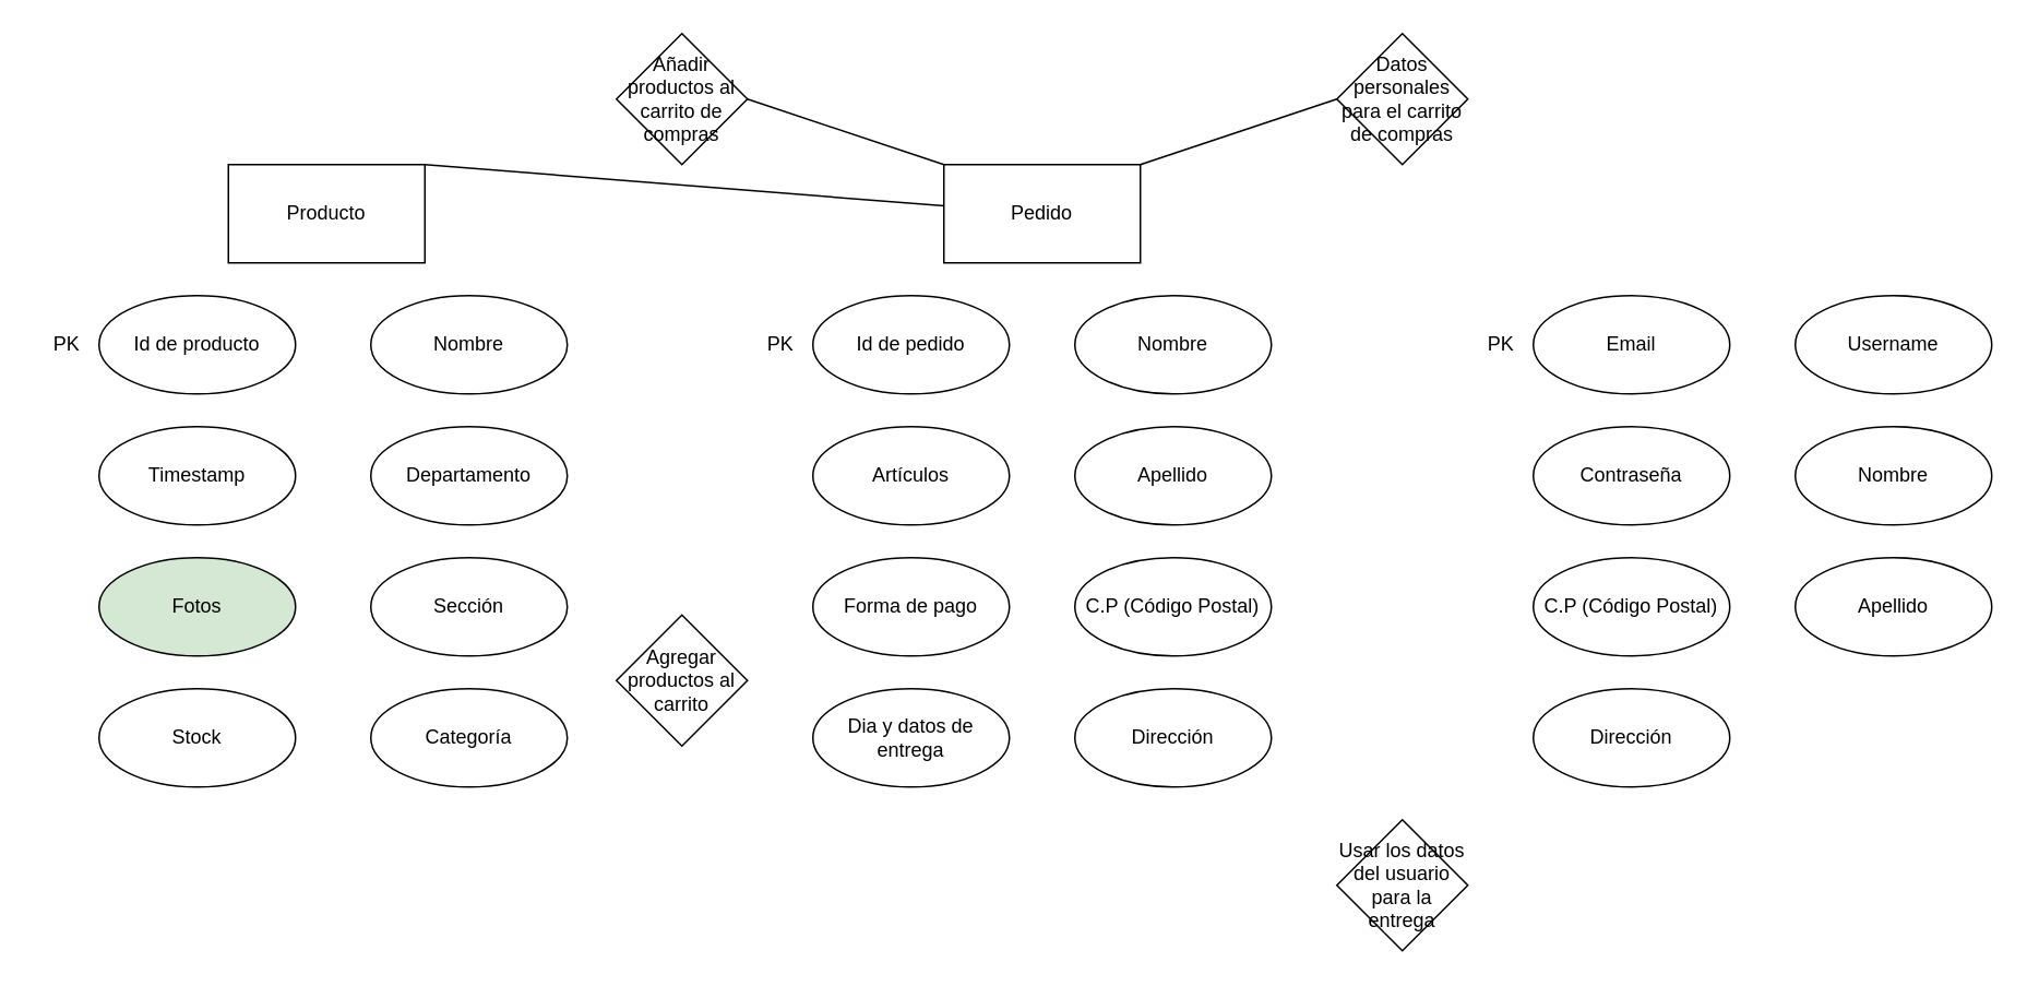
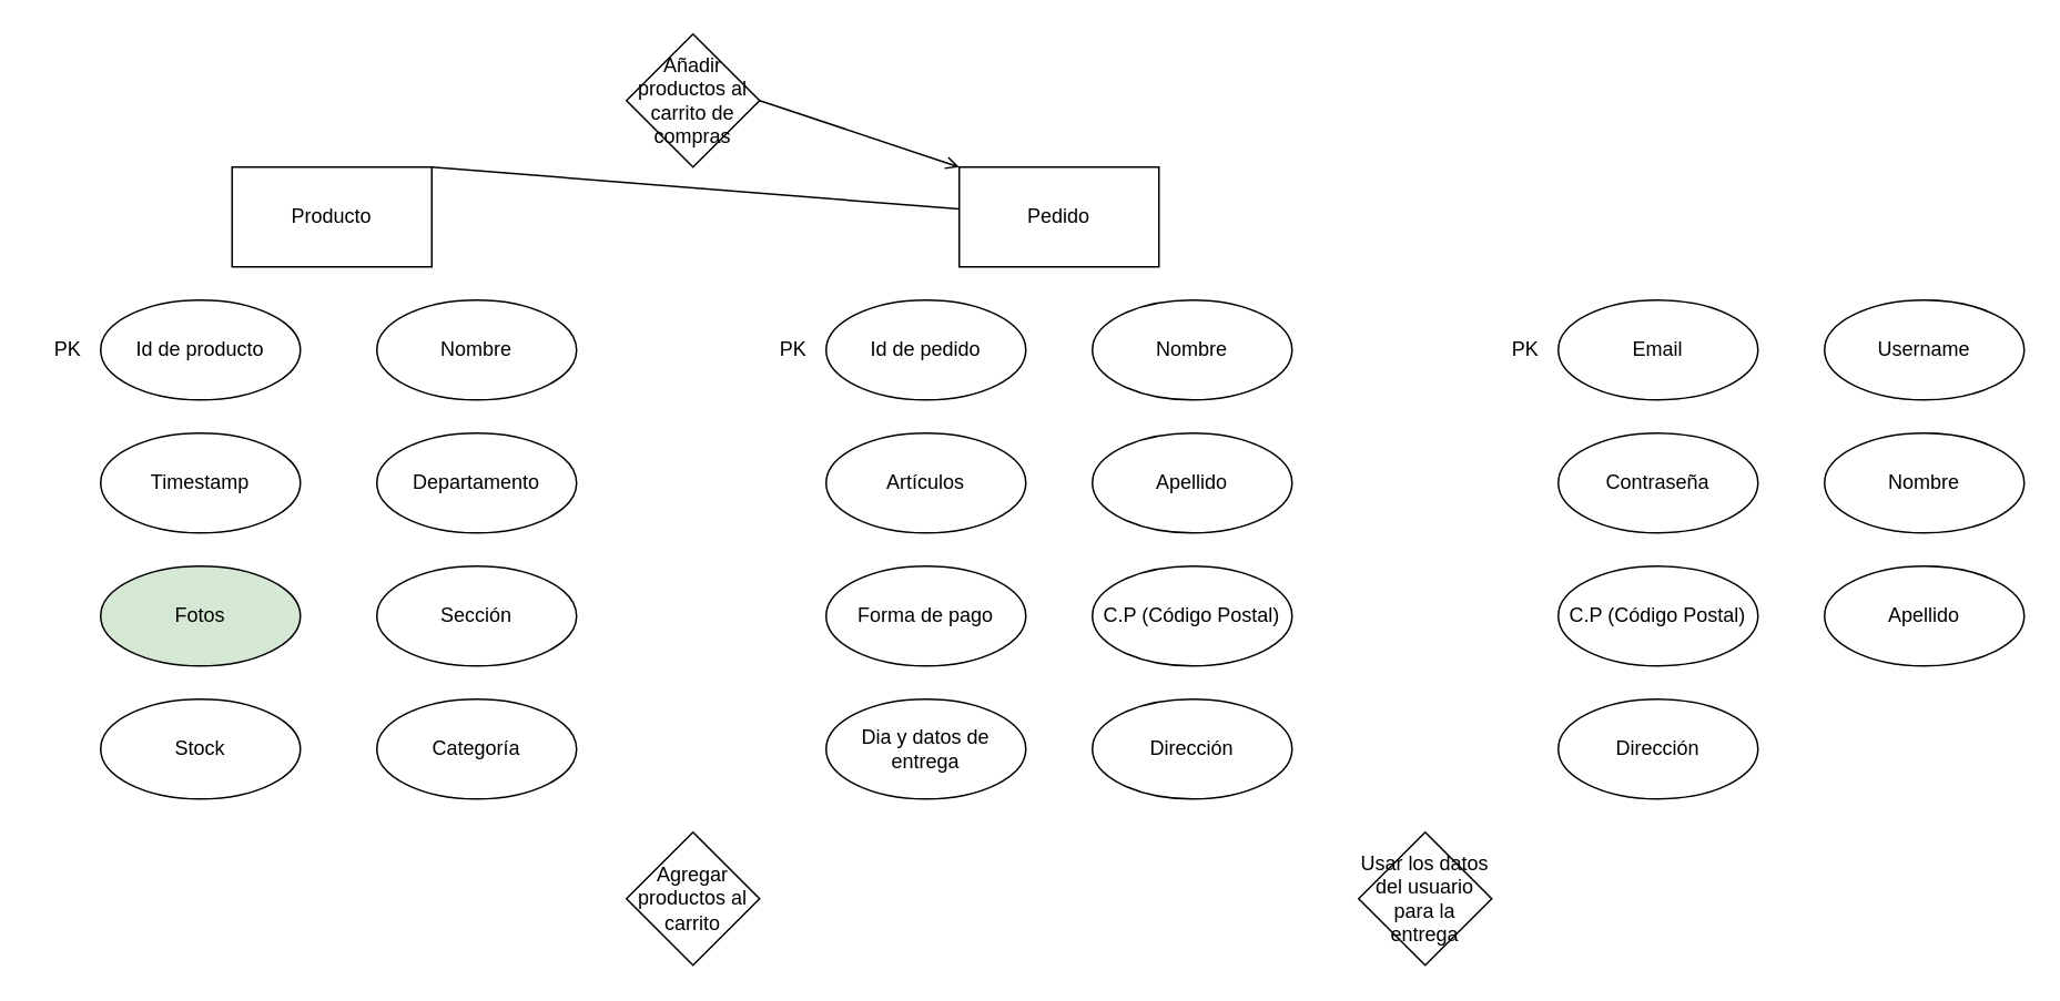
- <mxCell id="34" value="Datos personales para el carrito de compras" style="rhombus;whiteSpace=wrap;html=1;" vertex="1" parent="1"><mxGeometry x="816" y="20" width="80" height="80" as="geometry" /></mxCell>
- <mxCell id="37" value="" style="endArrow=none;html=1;rounded=0;entryX=0;entryY=0.5;entryDx=0;entryDy=0;exitX=1;exitY=0;exitDx=0;exitDy=0;" edge="1" parent="1" source="2" target="34"><mxGeometry width="50" height="50" relative="1" as="geometry"><mxPoint x="686" y="70" as="sourcePoint" /><mxPoint x="806" y="110" as="targetPoint" /></mxGeometry></mxCell>
- <mxCell id="36" value="" style="endArrow=none;html=1;rounded=0;entryX=0;entryY=0;entryDx=0;entryDy=0;exitX=1;exitY=0.5;exitDx=0;exitDy=0;" edge="1" parent="1" source="33" target="2"><mxGeometry width="50" height="50" relative="1" as="geometry"><mxPoint x="469" y="110" as="sourcePoint" /><mxPoint x="586" y="70" as="targetPoint" /></mxGeometry></mxCell>
+ <mxCell id="36" value="" style="endArrow=open;html=1;rounded=0;entryX=0;entryY=0;entryDx=0;entryDy=0;exitX=1;exitY=0.5;exitDx=0;exitDy=0;" edge="1" parent="1" source="33" target="2"><mxGeometry width="50" height="50" relative="1" as="geometry"><mxPoint x="469" y="110" as="sourcePoint" /><mxPoint x="586" y="70" as="targetPoint" /></mxGeometry></mxCell>
- <mxCell id="27" value="Agregar productos al carrito" style="rhombus;whiteSpace=wrap;html=1;" vertex="1" parent="1"><mxGeometry x="376" y="375" width="80" height="80" as="geometry" /></mxCell>
+ <mxCell id="27" value="Agregar productos al carrito" style="rhombus;whiteSpace=wrap;html=1;" vertex="1" parent="1"><mxGeometry x="376" y="500" width="80" height="80" as="geometry" /></mxCell>
